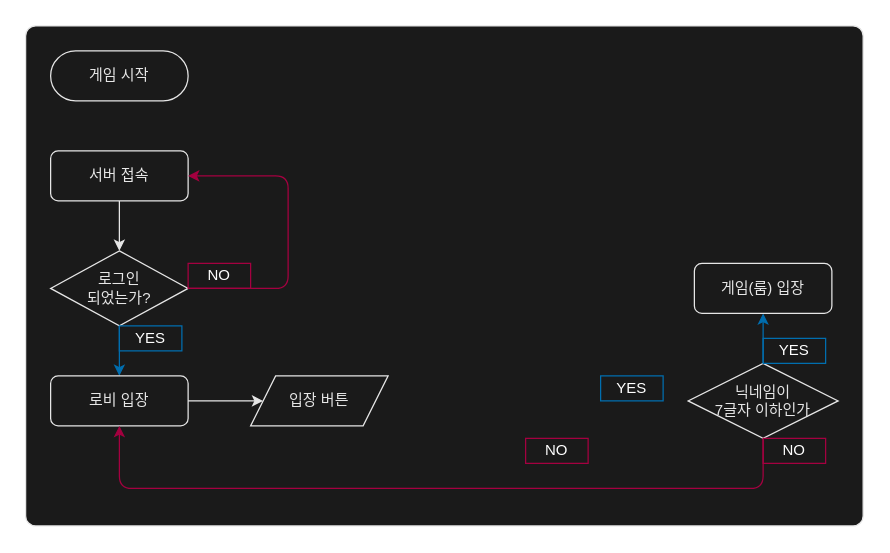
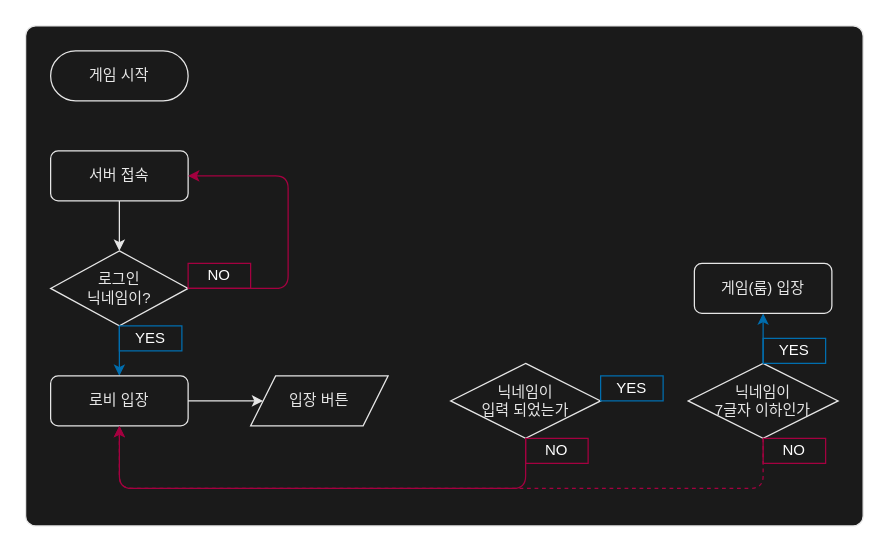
- <mxCell id="8" value="로그인&lt;br&gt;되었는가?" style="rhombus;whiteSpace=wrap;html=1;fontColor=#E6E6E6;fillColor=none;strokeColor=#E6E6E6;" vertex="1" parent="1"><mxGeometry x="40" y="200" width="110" height="60" as="geometry" /></mxCell>
+ <mxCell id="8" value="로그인&lt;br&gt;닉네임이?" style="rhombus;whiteSpace=wrap;html=1;fontColor=#E6E6E6;fillColor=none;strokeColor=#E6E6E6;" vertex="1" parent="1"><mxGeometry x="40" y="200" width="110" height="60" as="geometry" /></mxCell>
+ <mxCell id="15" value="닉네임이 &lt;br&gt;입력 되었는가" style="rhombus;whiteSpace=wrap;html=1;fontColor=#E6E6E6;fillColor=none;strokeColor=#E6E6E6;" vertex="1" parent="1"><mxGeometry x="360" y="290" width="120" height="60" as="geometry" /></mxCell>
+ <mxCell id="14" style="edgeStyle=none;html=1;entryX=0.5;entryY=1;entryDx=0;entryDy=0;fontColor=#E6E6E6;fillColor=#d80073;strokeColor=#A50040;" edge="1" parent="1" source="15" target="11"><mxGeometry relative="1" as="geometry"><Array as="points"><mxPoint x="420" y="390" /><mxPoint x="95" y="390" /></Array></mxGeometry></mxCell>
- <mxCell id="16" style="edgeStyle=none;html=1;entryX=0.5;entryY=1;entryDx=0;entryDy=0;fontColor=#E6E6E6;fillColor=#d80073;strokeColor=#A50040;" edge="1" parent="1" source="18" target="11"><mxGeometry relative="1" as="geometry"><Array as="points"><mxPoint x="610" y="390" /><mxPoint x="95" y="390" /></Array></mxGeometry></mxCell>
+ <mxCell id="16" style="edgeStyle=none;html=1;entryX=0.5;entryY=1;entryDx=0;entryDy=0;fontColor=#E6E6E6;fillColor=#d80073;strokeColor=#A50040;dashed=1;" edge="1" parent="1" source="18" target="11"><mxGeometry relative="1" as="geometry"><Array as="points"><mxPoint x="610" y="390" /><mxPoint x="95" y="390" /></Array></mxGeometry></mxCell>
